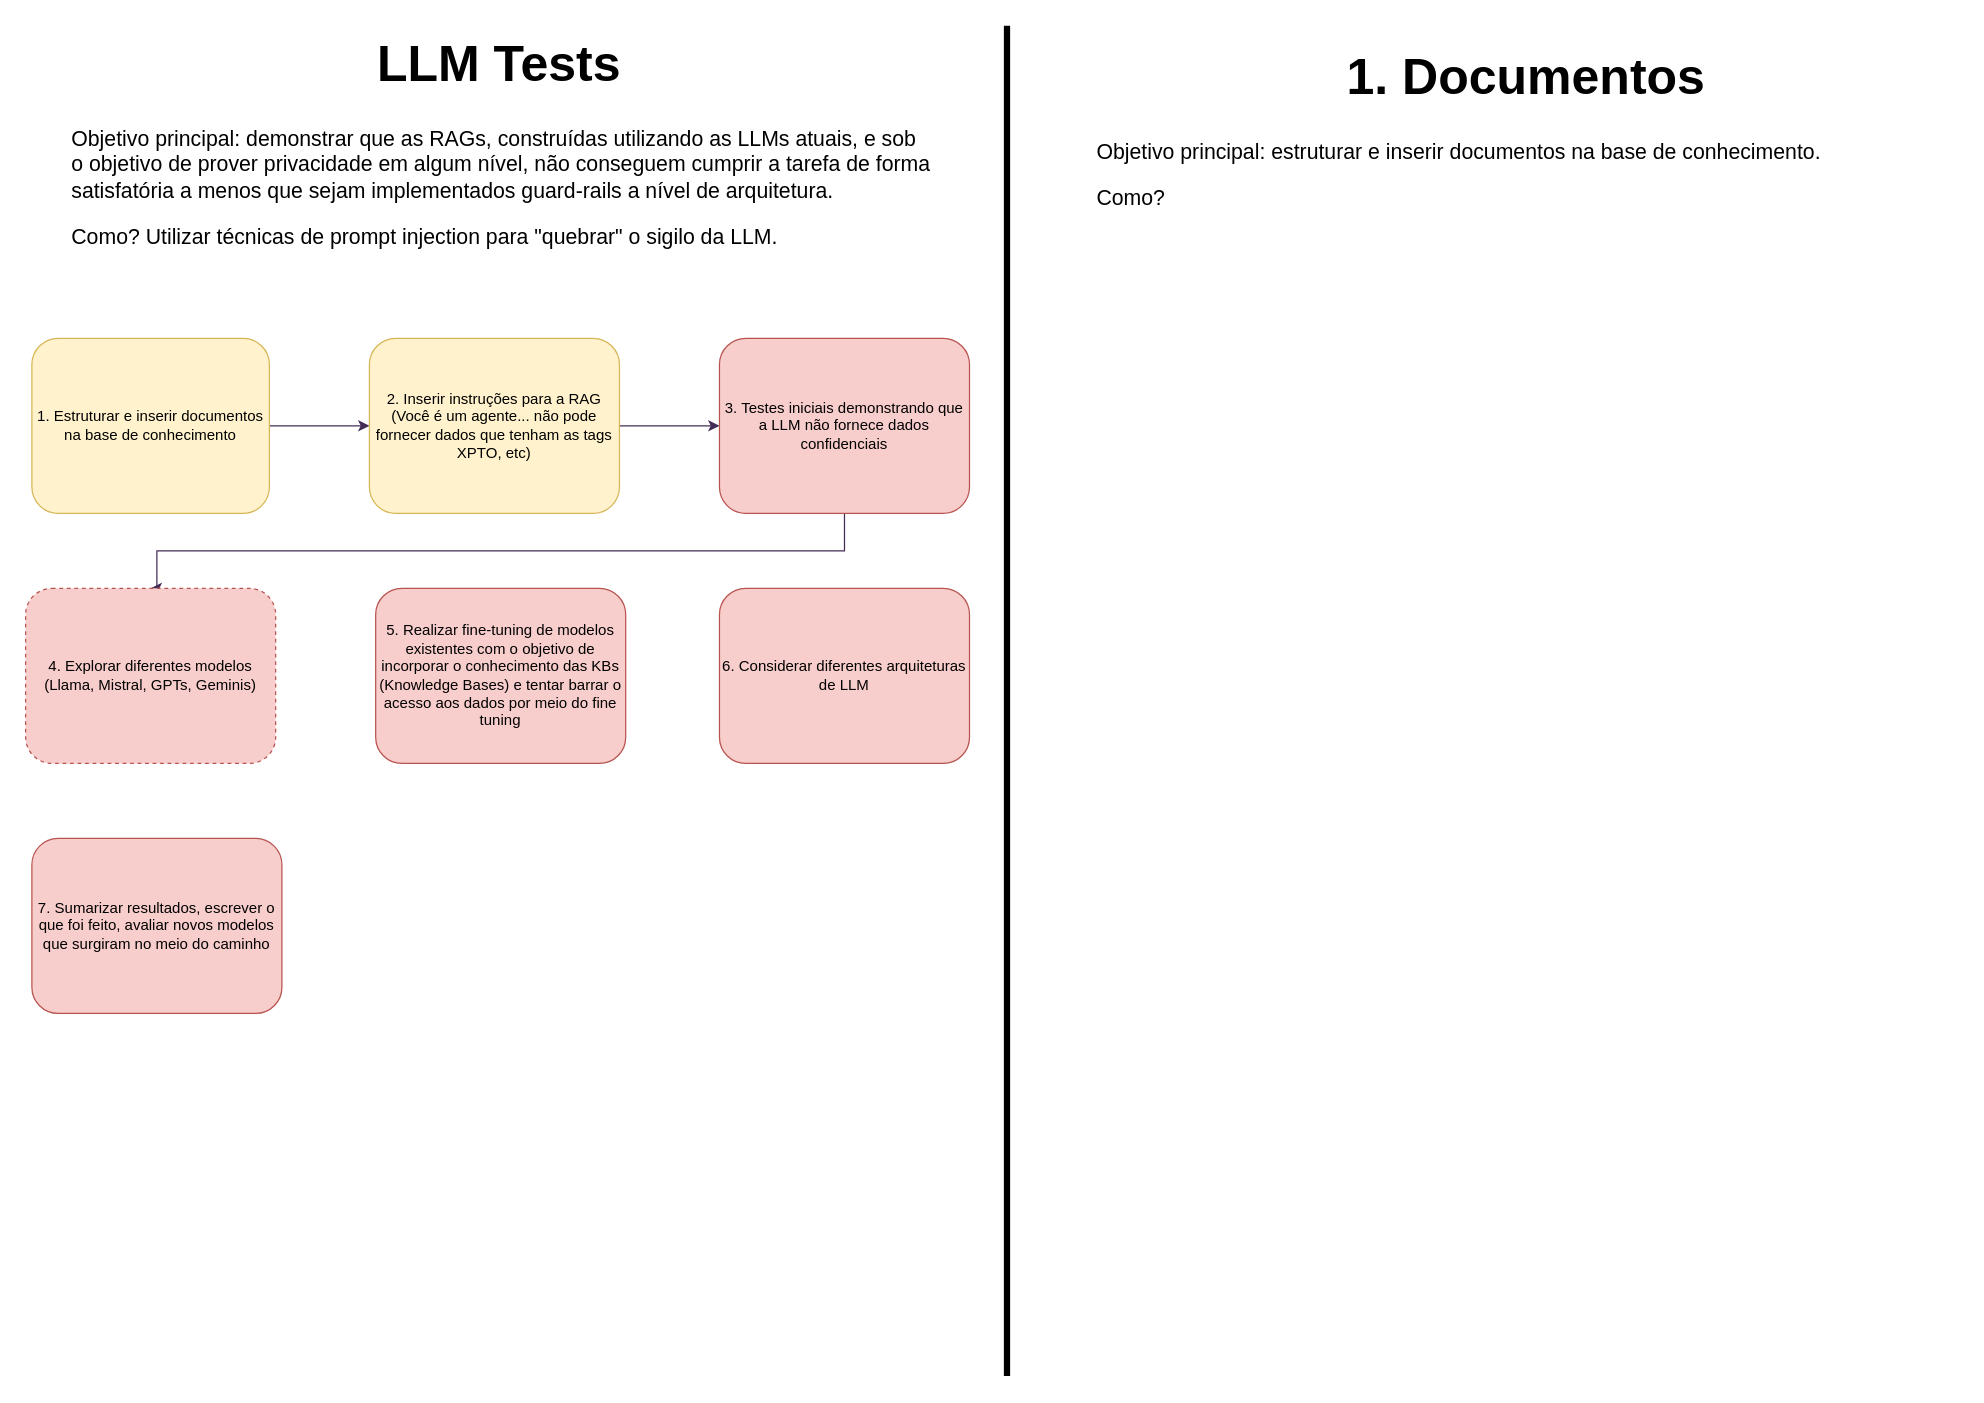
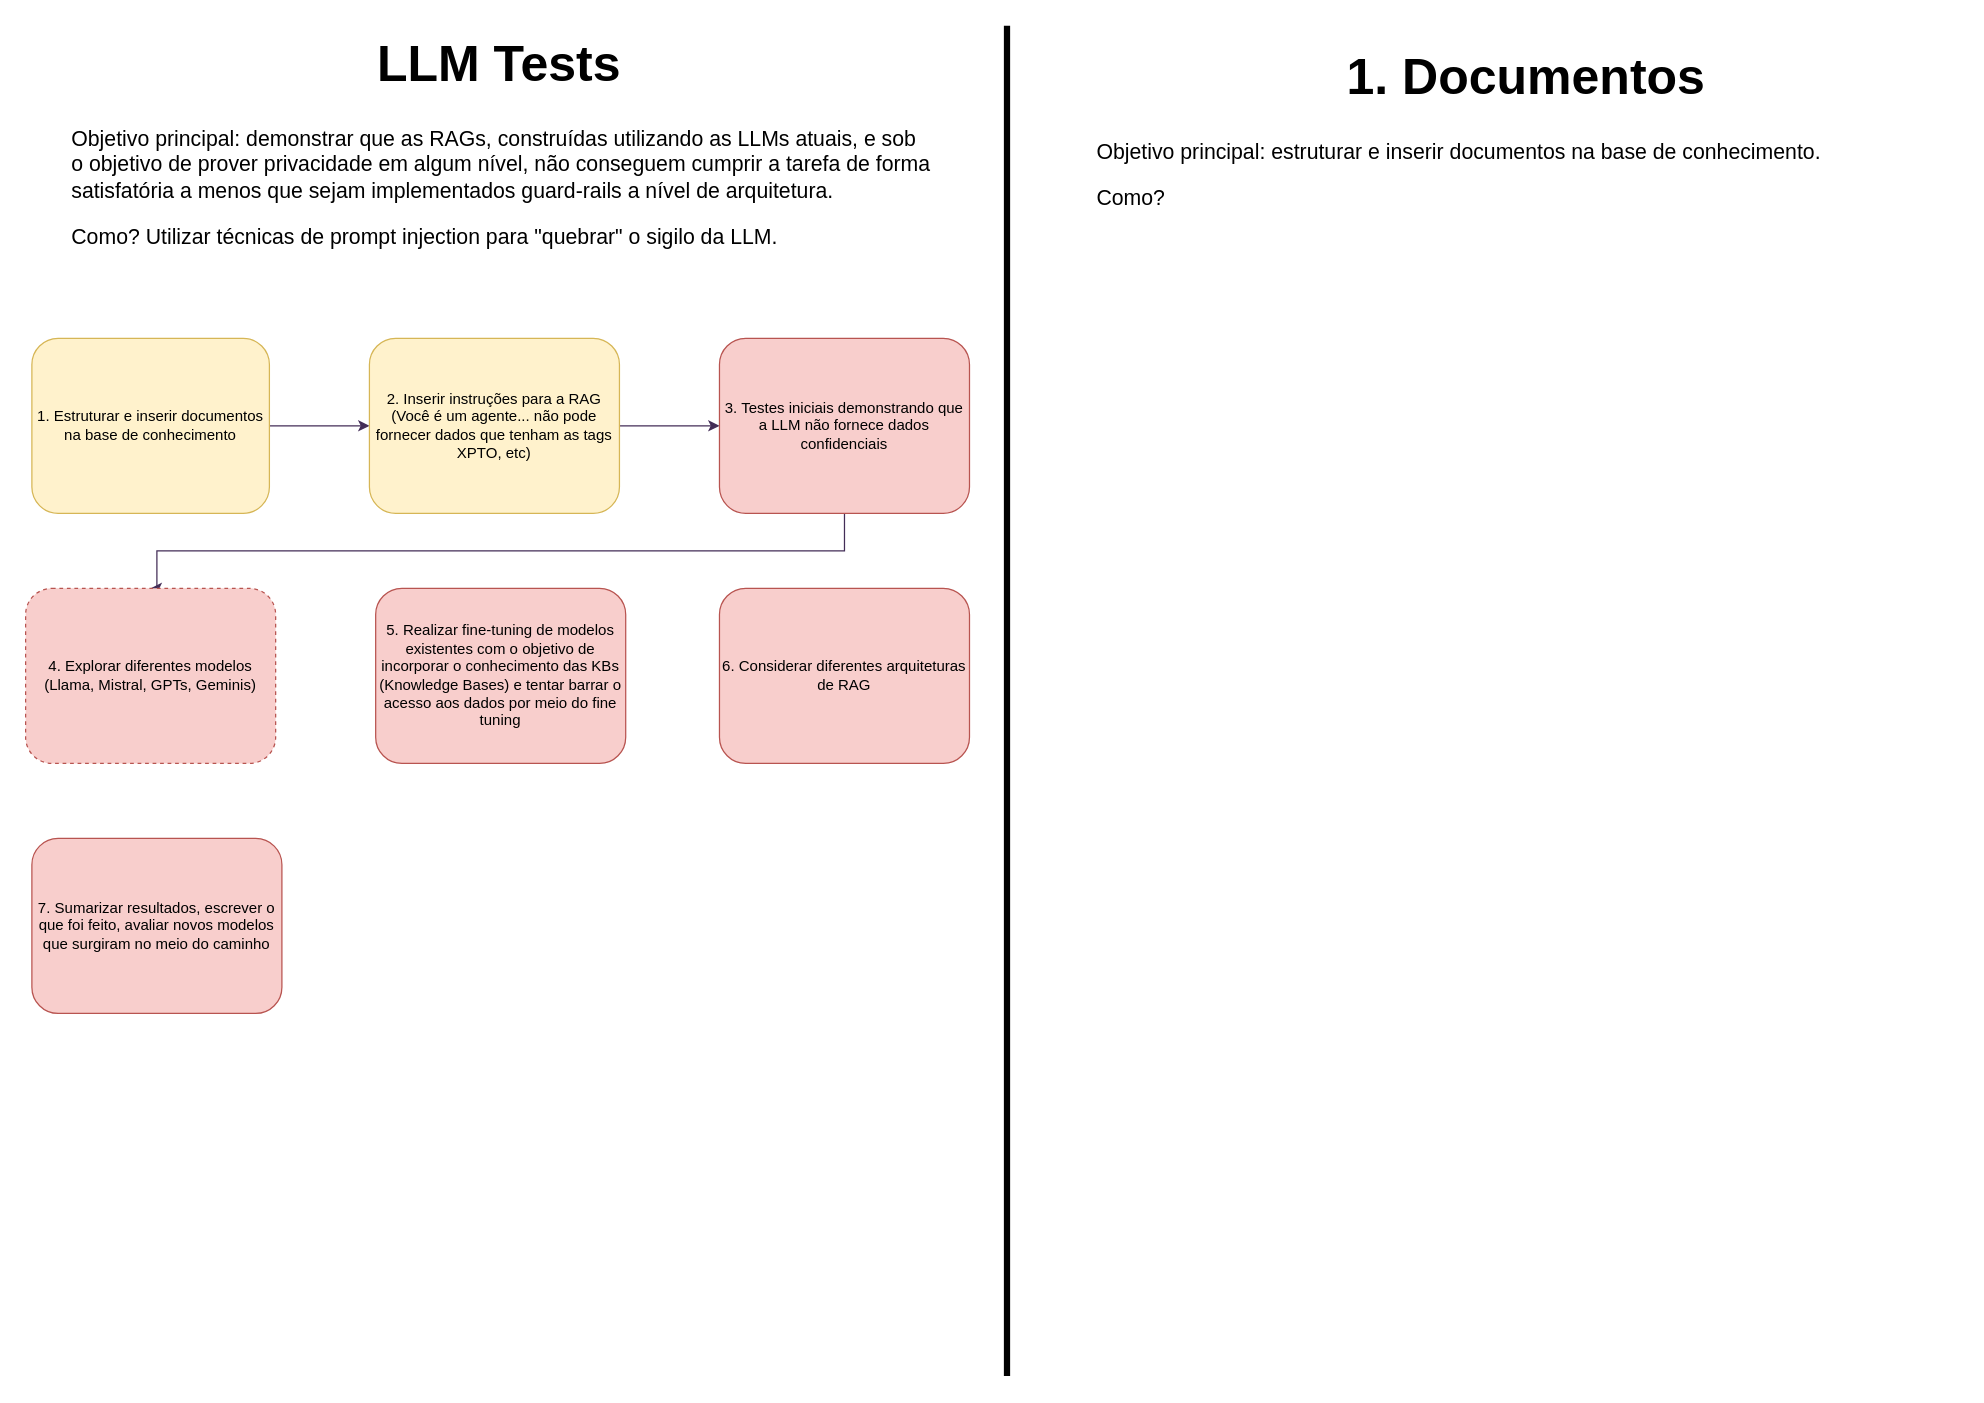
- <mxCell id="11" value="6. Considerar diferentes arquiteturas de LLM" style="rounded=1;whiteSpace=wrap;html=1;fillColor=#f8cecc;strokeColor=#b85450;" vertex="1" parent="1"><mxGeometry x="575" y="470" width="200" height="140" as="geometry" /></mxCell>
+ <mxCell id="11" value="6. Considerar diferentes arquiteturas de RAG" style="rounded=1;whiteSpace=wrap;html=1;fillColor=#f8cecc;strokeColor=#b85450;" vertex="1" parent="1"><mxGeometry x="575" y="470" width="200" height="140" as="geometry" /></mxCell>
